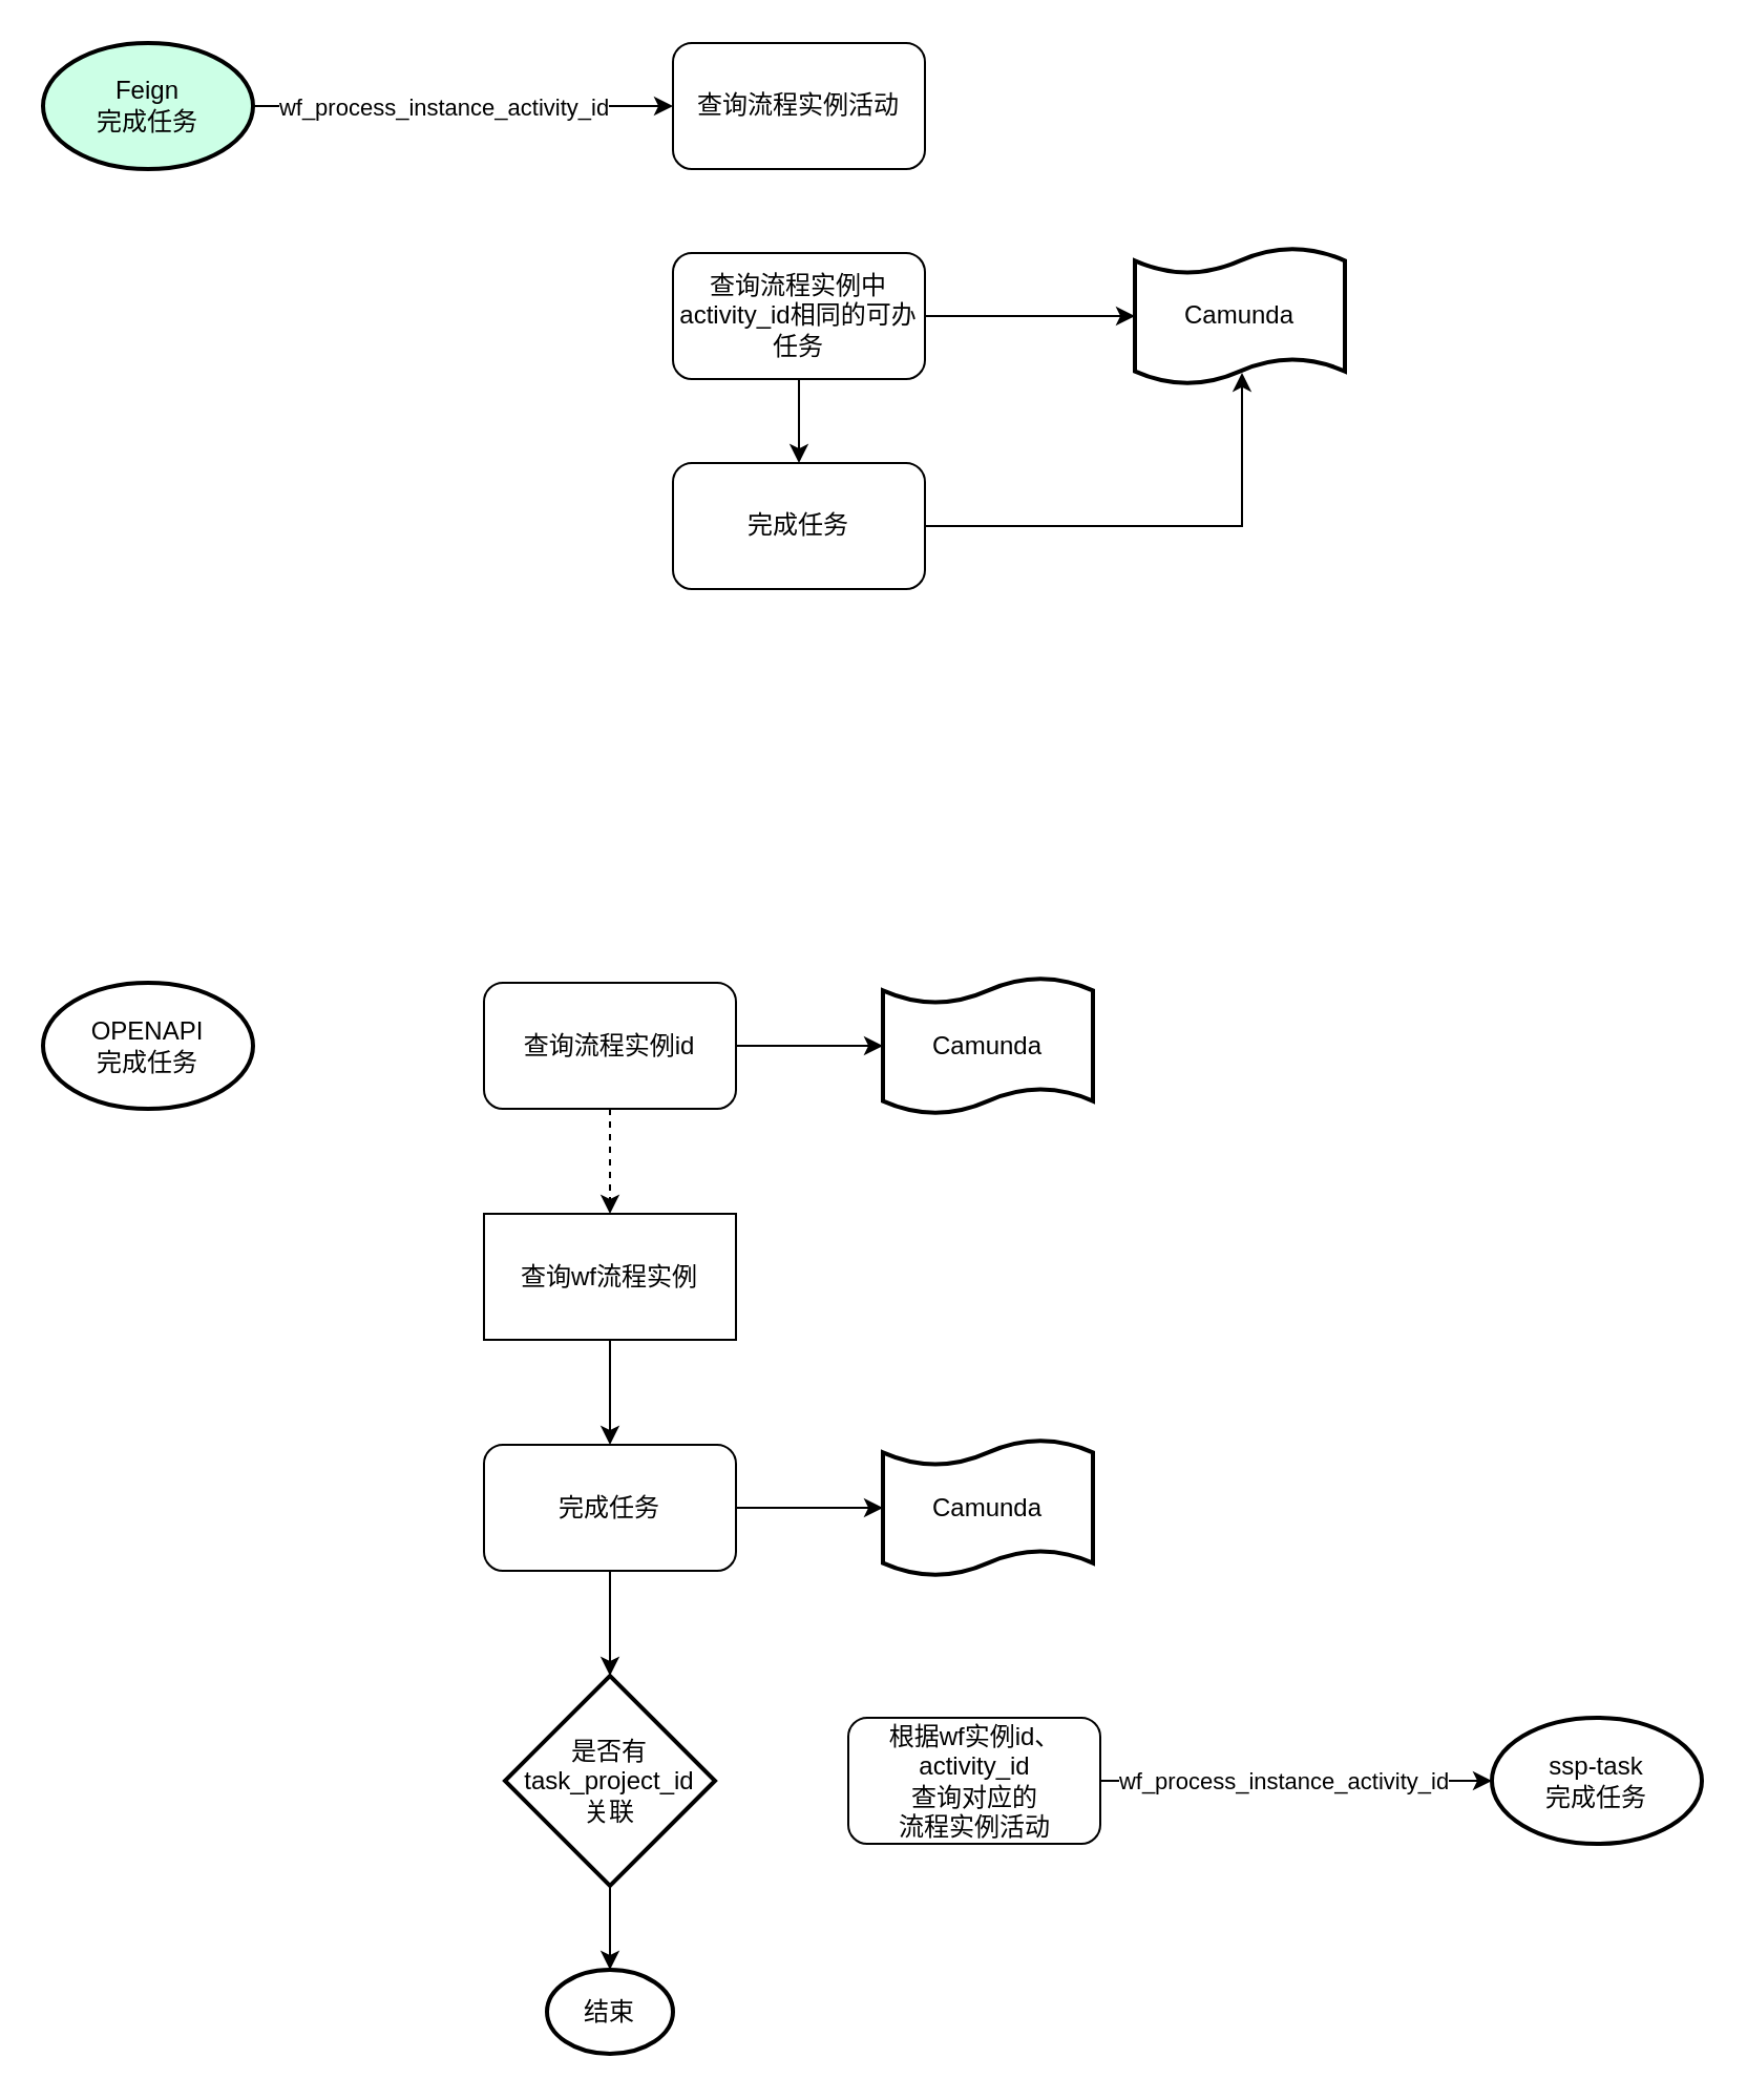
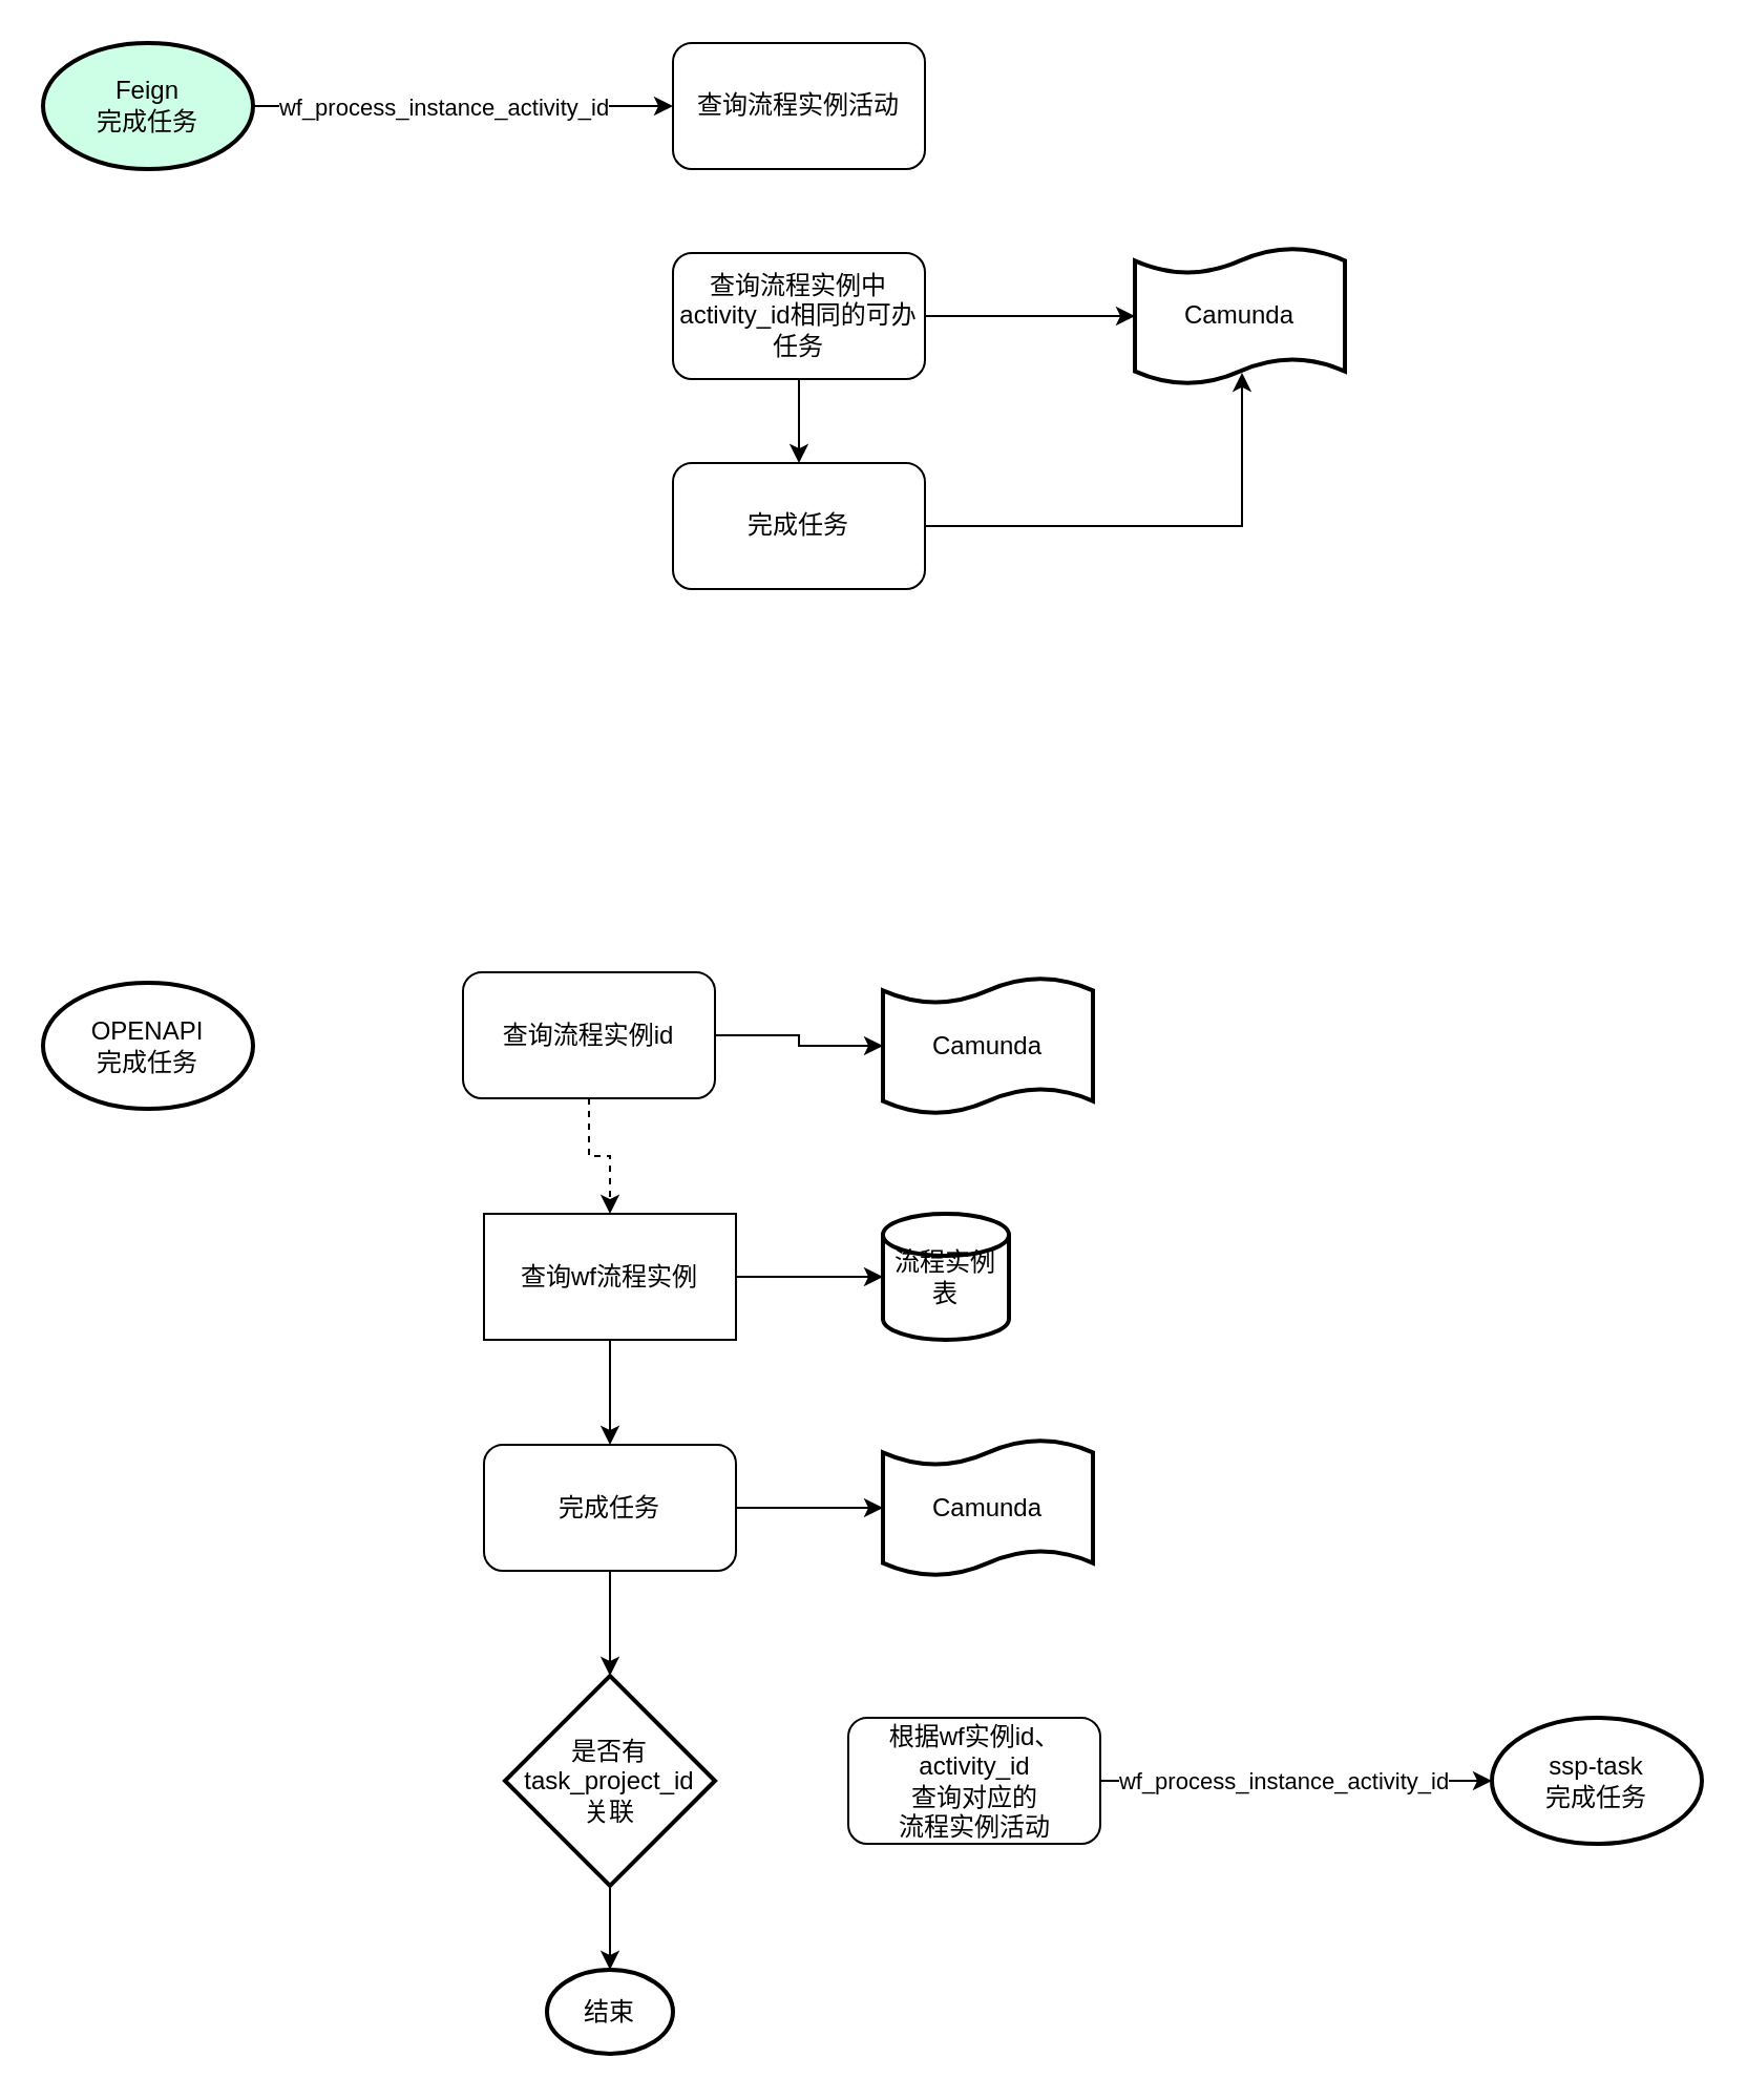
- <mxCell id="7" value="查询流程实例id" style="rounded=1;whiteSpace=wrap;html=1;" vertex="1" parent="1"><mxGeometry x="230" y="467.5" width="120" height="60" as="geometry" /></mxCell>
+ <mxCell id="7" value="查询流程实例id" style="rounded=1;whiteSpace=wrap;html=1;" vertex="1" parent="1"><mxGeometry x="220" y="462.5" width="120" height="60" as="geometry" /></mxCell>
+ <mxCell id="10" style="edgeStyle=orthogonalEdgeStyle;rounded=0;orthogonalLoop=1;jettySize=auto;html=1;" edge="1" parent="1" source="12" target="13"><mxGeometry relative="1" as="geometry" /></mxCell>
+ <mxCell id="13" value="流程实例表" style="strokeWidth=2;html=1;shape=mxgraph.flowchart.database;whiteSpace=wrap;" vertex="1" parent="1"><mxGeometry x="420" y="577.5" width="60" height="60" as="geometry" /></mxCell>
